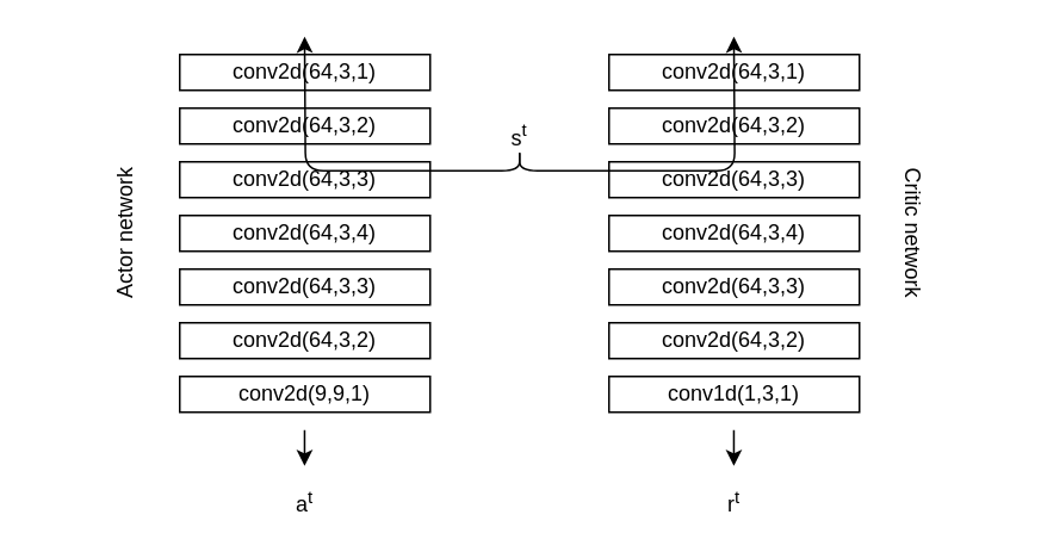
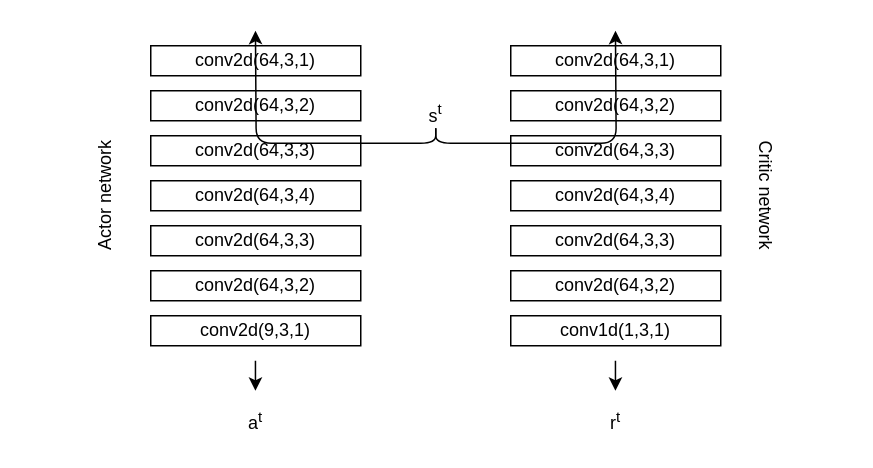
- <mxCell id="8" value="conv2d(9,9,1)" style="rounded=0;whiteSpace=wrap;html=1;" vertex="1" parent="1"><mxGeometry x="100" y="210" width="140" height="20" as="geometry" /></mxCell>
+ <mxCell id="8" value="conv2d(9,3,1)" style="rounded=0;whiteSpace=wrap;html=1;" vertex="1" parent="1"><mxGeometry x="100" y="210" width="140" height="20" as="geometry" /></mxCell>
